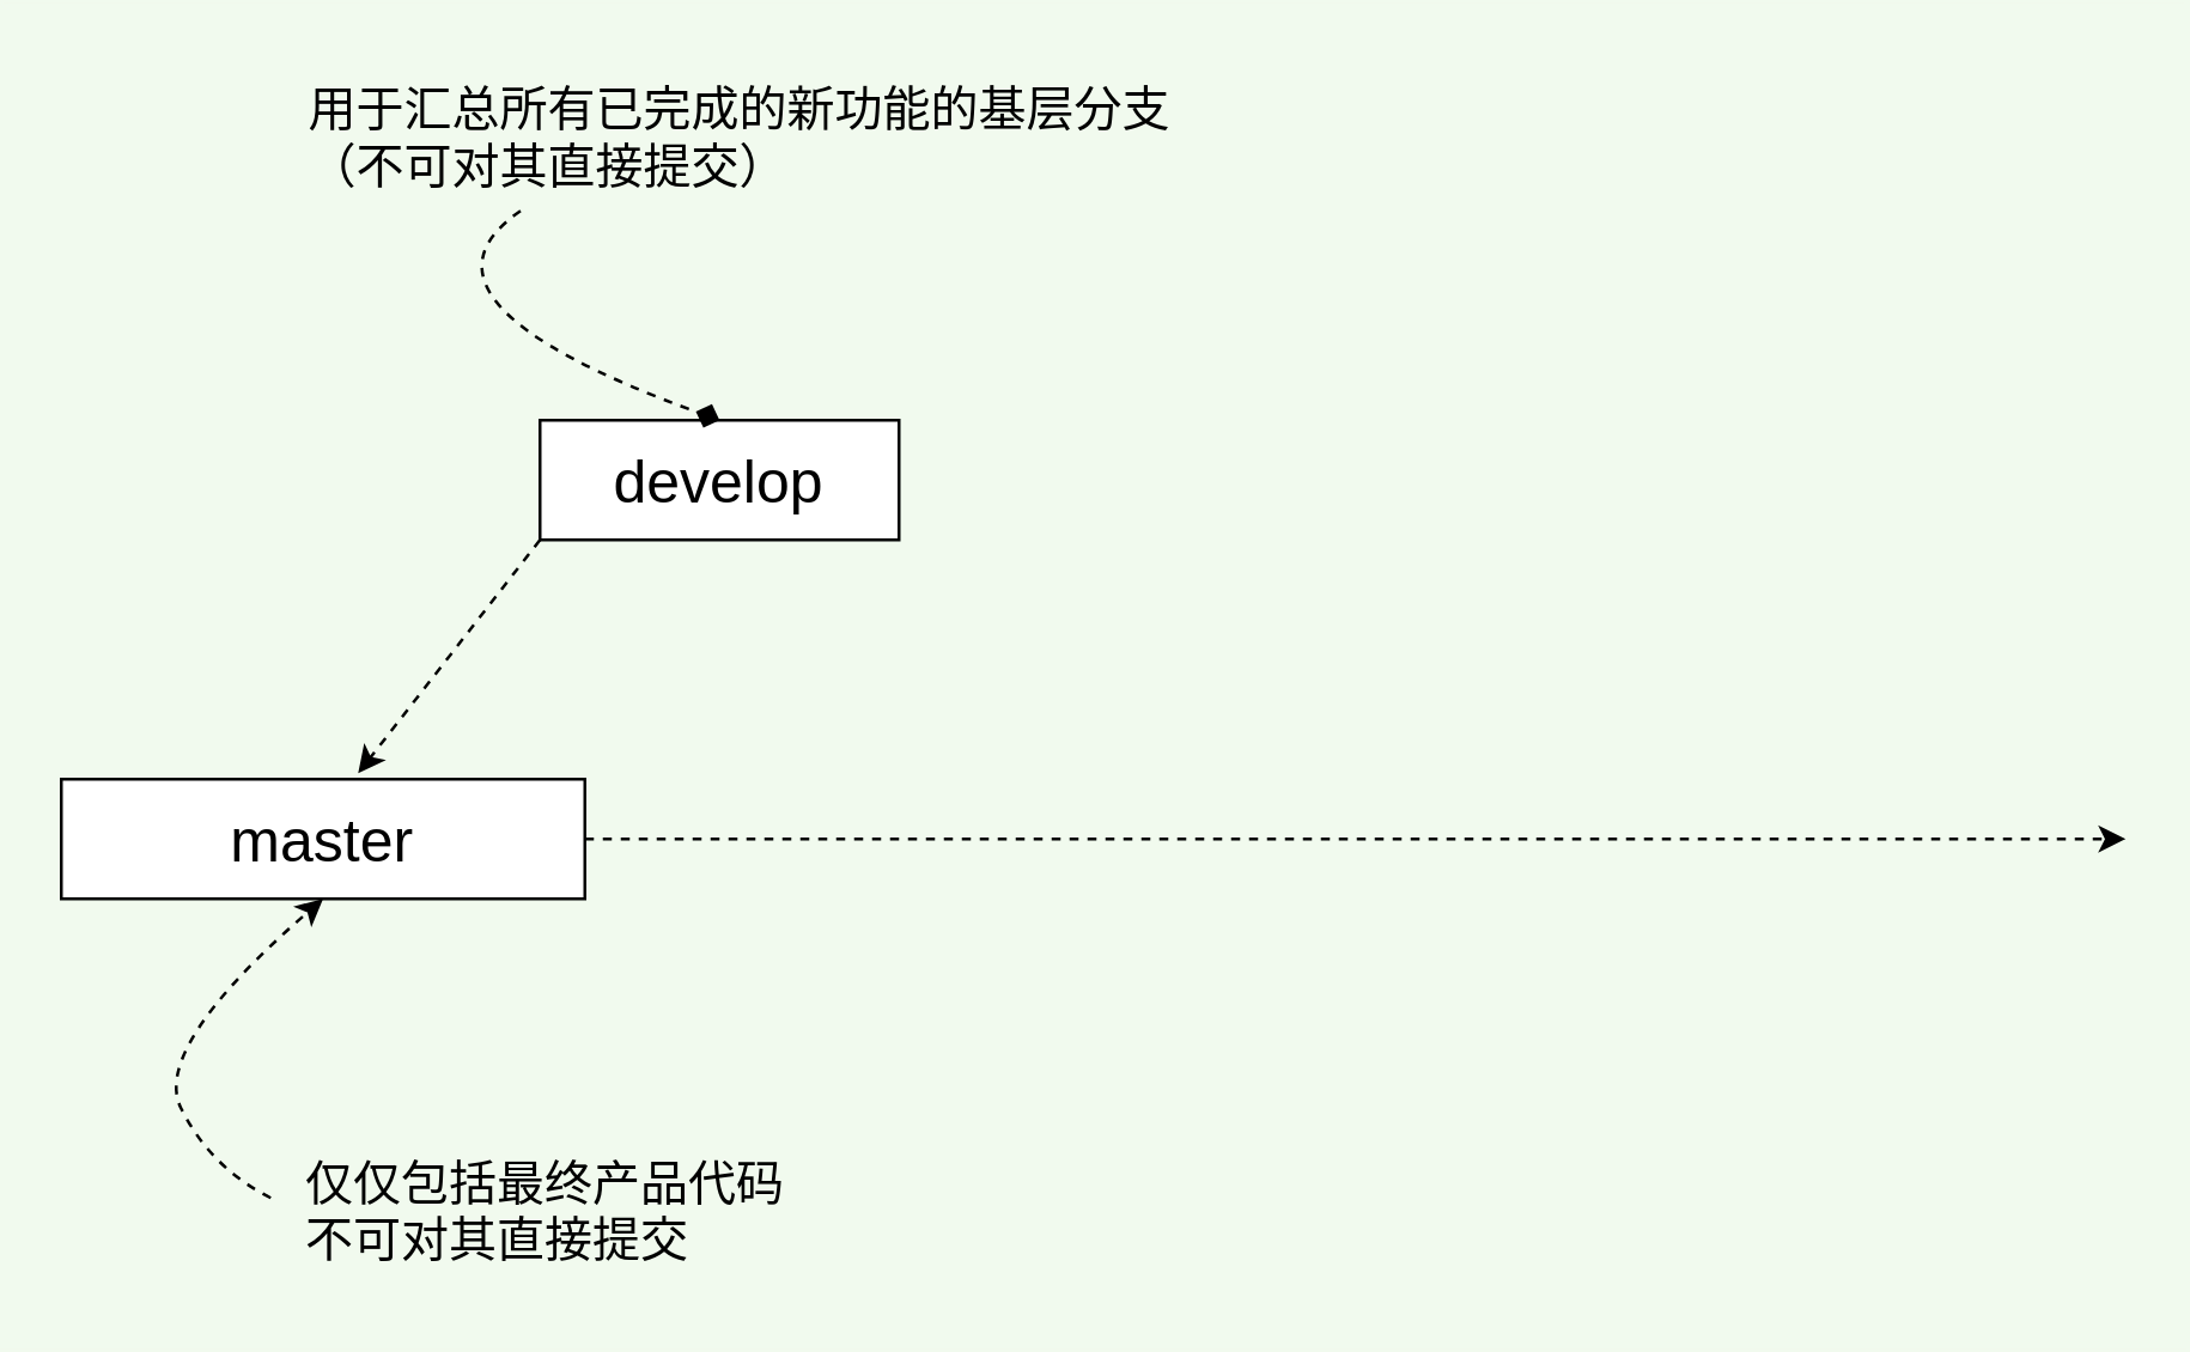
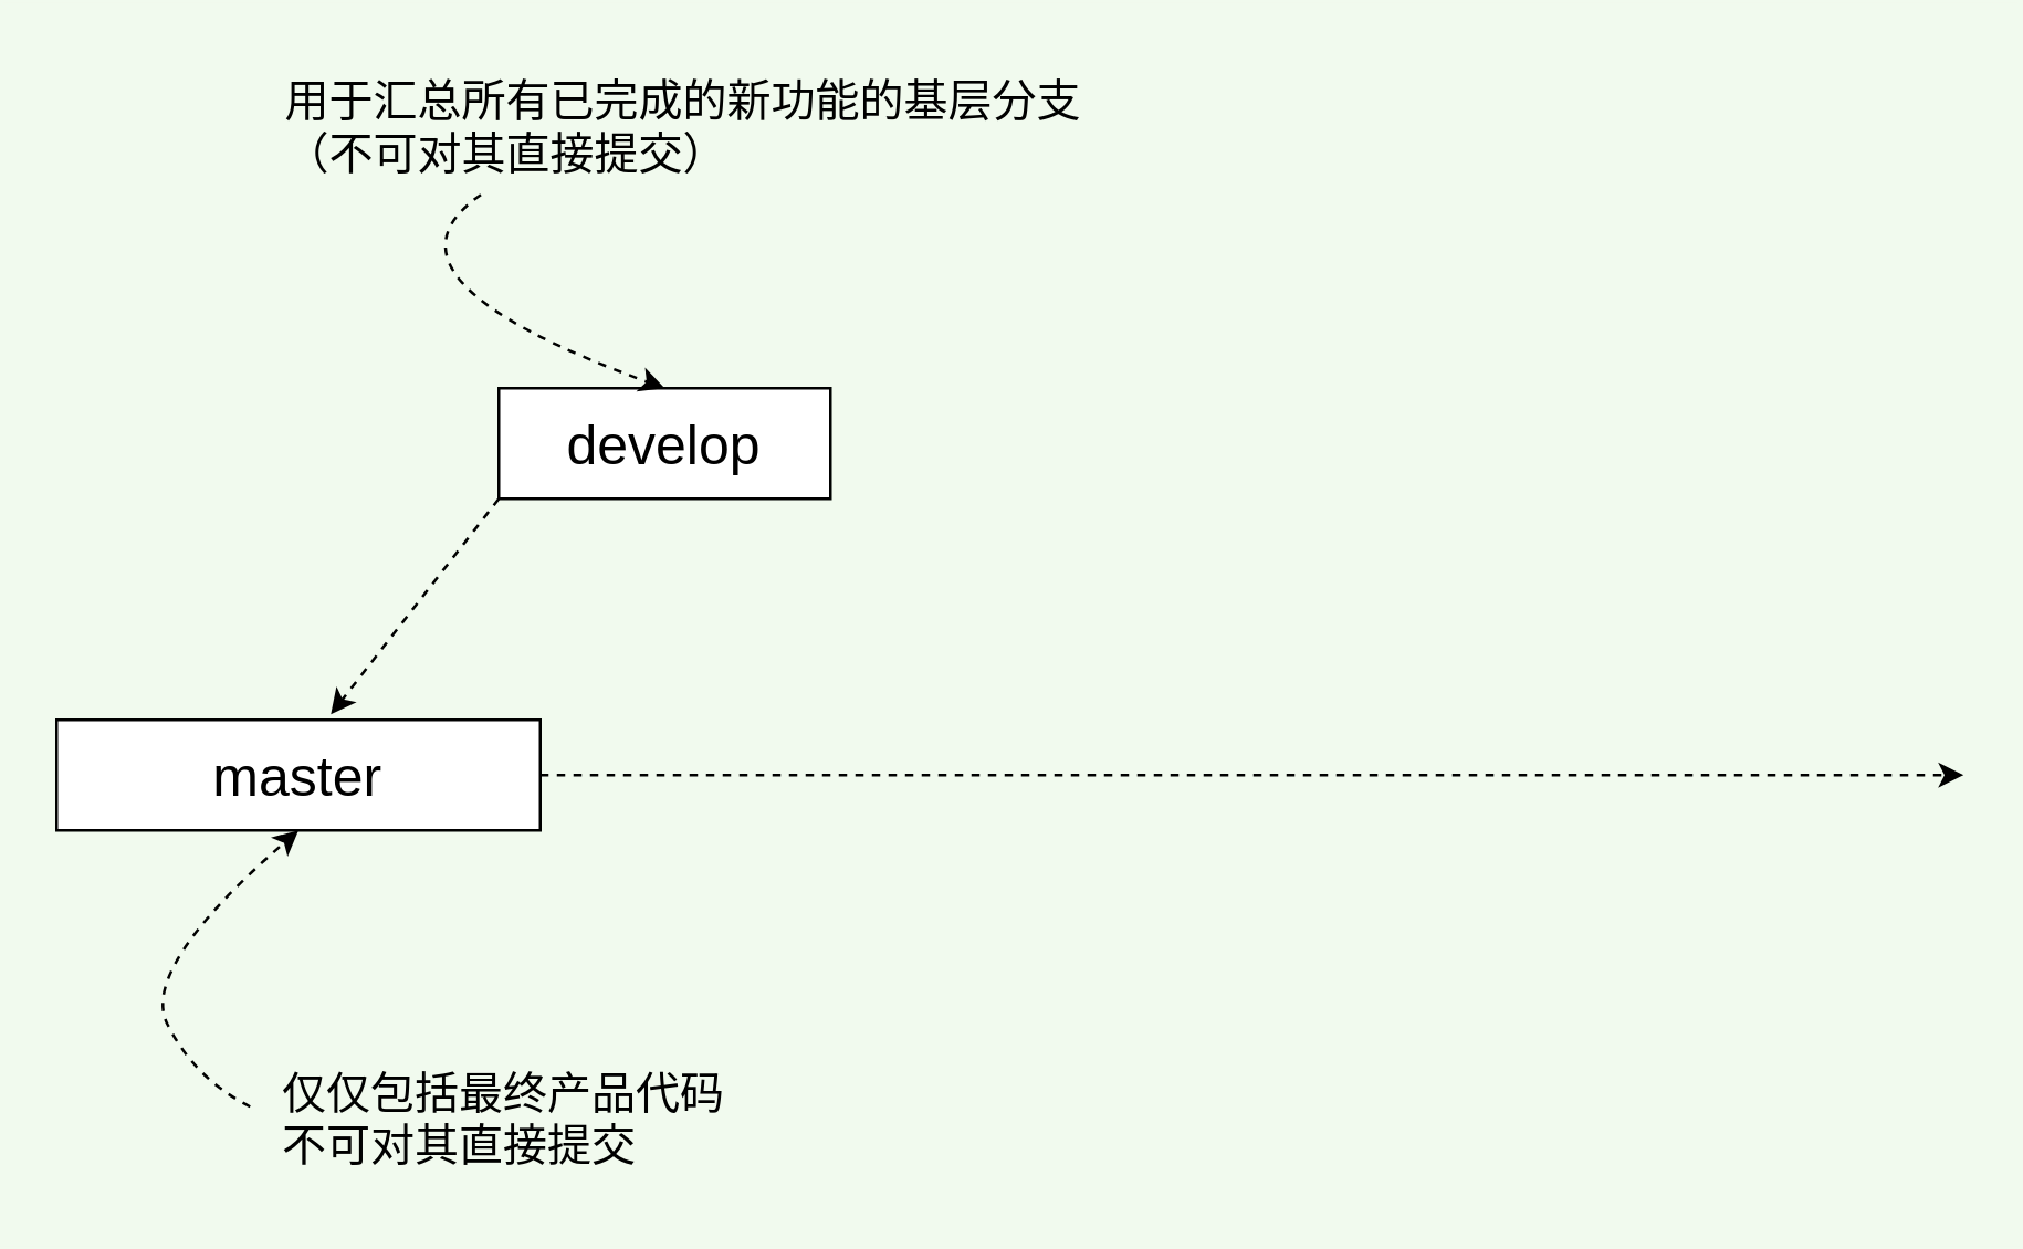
- <mxCell id="9" value="" style="curved=1;endArrow=diamond;html=1;rounded=0;dashed=1;fontSize=16;entryX=0.5;entryY=0;entryDx=0;entryDy=0;exitX=0.25;exitY=1;exitDx=0;exitDy=0;" edge="1" parent="1" source="8" target="5"><mxGeometry width="50" height="50" relative="1" as="geometry"><mxPoint x="-60" y="110" as="sourcePoint" /><mxPoint x="40" y="140" as="targetPoint" /><Array as="points"><mxPoint x="130" y="100" /></Array></mxGeometry></mxCell>
+ <mxCell id="9" value="" style="curved=1;endArrow=classic;html=1;rounded=0;dashed=1;fontSize=16;entryX=0.5;entryY=0;entryDx=0;entryDy=0;exitX=0.25;exitY=1;exitDx=0;exitDy=0;" edge="1" parent="1" source="8" target="5"><mxGeometry width="50" height="50" relative="1" as="geometry"><mxPoint x="-60" y="110" as="sourcePoint" /><mxPoint x="40" y="140" as="targetPoint" /><Array as="points"><mxPoint x="130" y="100" /></Array></mxGeometry></mxCell>
